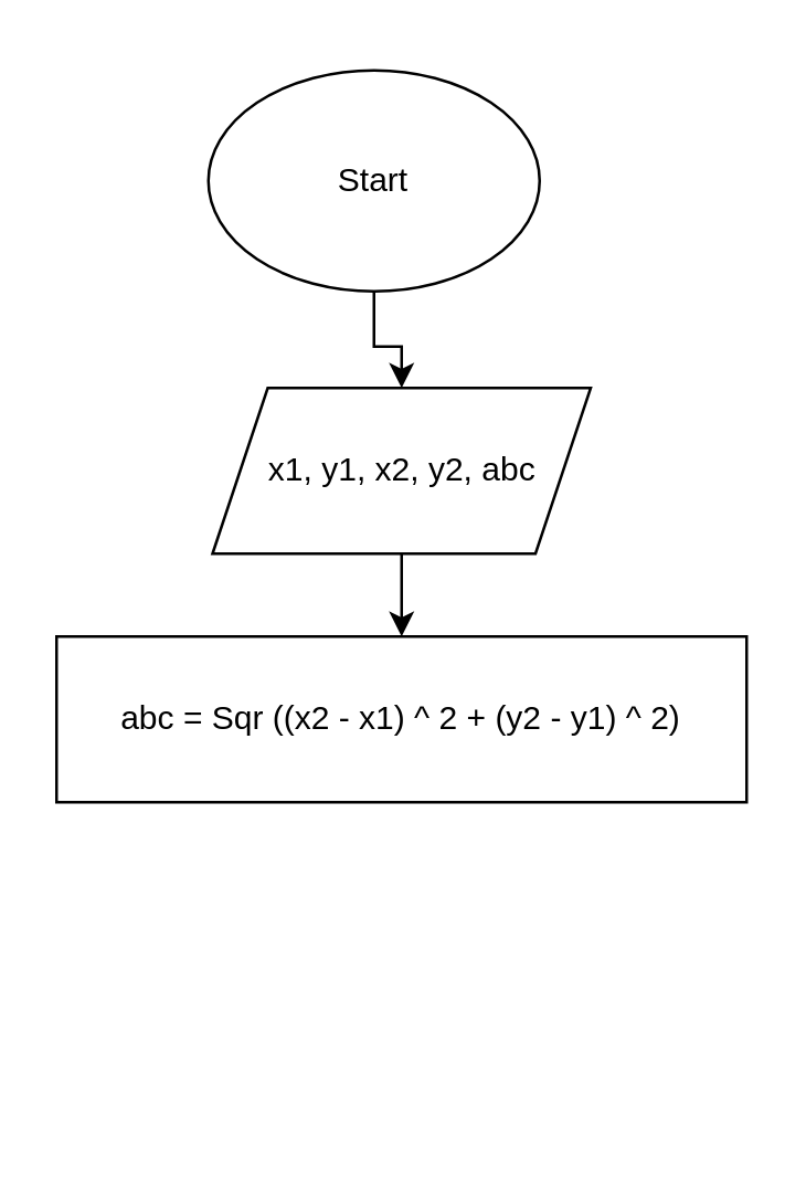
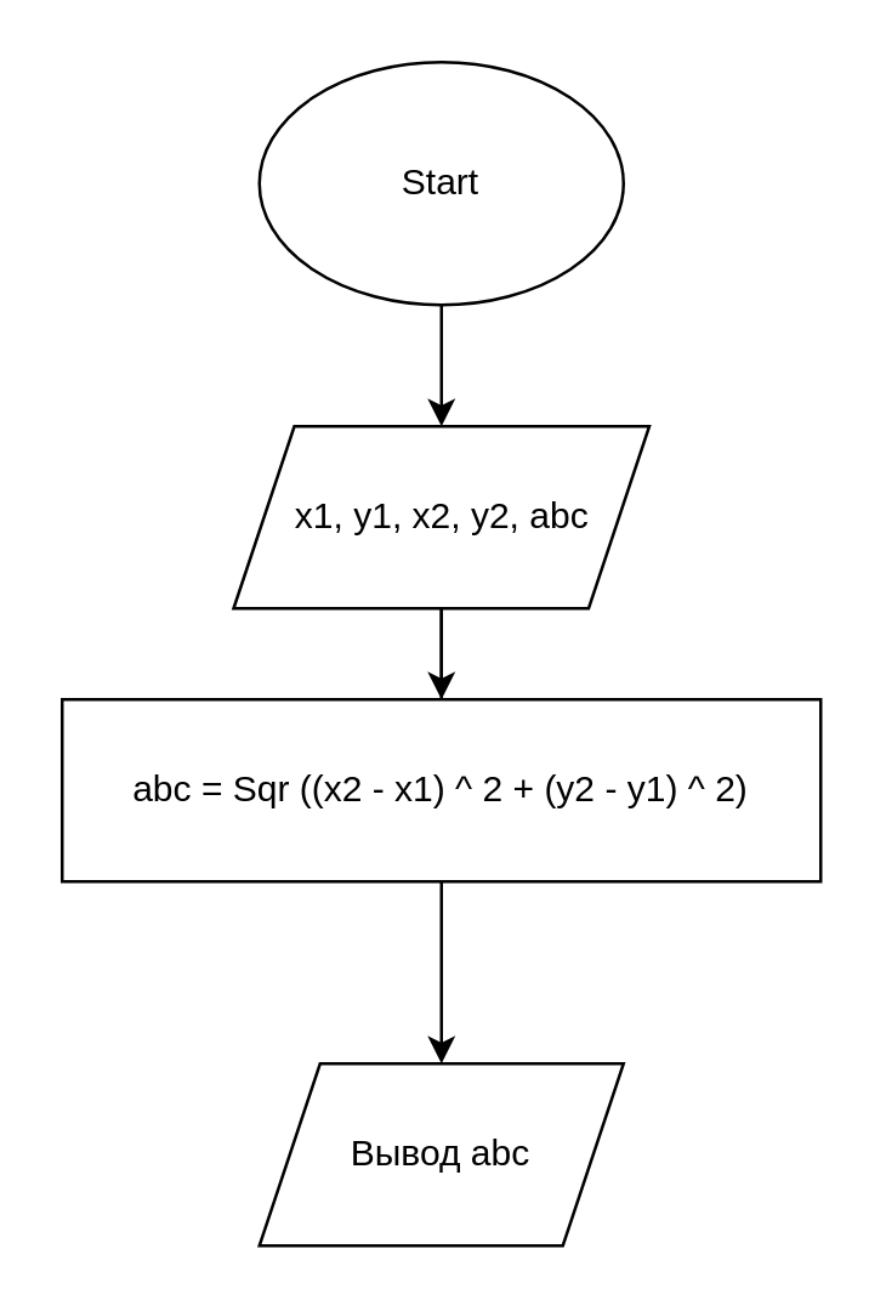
- <mxCell id="3" value="&lt;div&gt;Start&lt;/div&gt;" style="ellipse;whiteSpace=wrap;html=1;" vertex="1" parent="1"><mxGeometry x="75" y="25" width="120" height="80" as="geometry" /></mxCell>
+ <mxCell id="3" value="&lt;div&gt;Start&lt;/div&gt;" style="ellipse;whiteSpace=wrap;html=1;" vertex="1" parent="1"><mxGeometry x="85" y="20" width="120" height="80" as="geometry" /></mxCell>
+ <mxCell id="4" value="" style="edgeStyle=orthogonalEdgeStyle;rounded=0;orthogonalLoop=1;jettySize=auto;html=1;entryX=0.5;entryY=0;entryDx=0;entryDy=0;" edge="1" parent="1" source="6" target="7"><mxGeometry relative="1" as="geometry"><mxPoint x="145" y="220" as="targetPoint" /></mxGeometry></mxCell>
+ <mxCell id="7" value="&lt;div&gt;&lt;font style=&quot;vertical-align: inherit&quot;&gt;&lt;font style=&quot;vertical-align: inherit&quot;&gt;&lt;font style=&quot;vertical-align: inherit&quot;&gt;&lt;font style=&quot;vertical-align: inherit&quot;&gt;Вывод abc&lt;/font&gt;&lt;/font&gt;&lt;/font&gt;&lt;/font&gt;&lt;/div&gt;" style="shape=parallelogram;perimeter=parallelogramPerimeter;whiteSpace=wrap;html=1;fixedSize=1;" vertex="1" parent="1"><mxGeometry x="85" y="350" width="120" height="60" as="geometry" /></mxCell>
